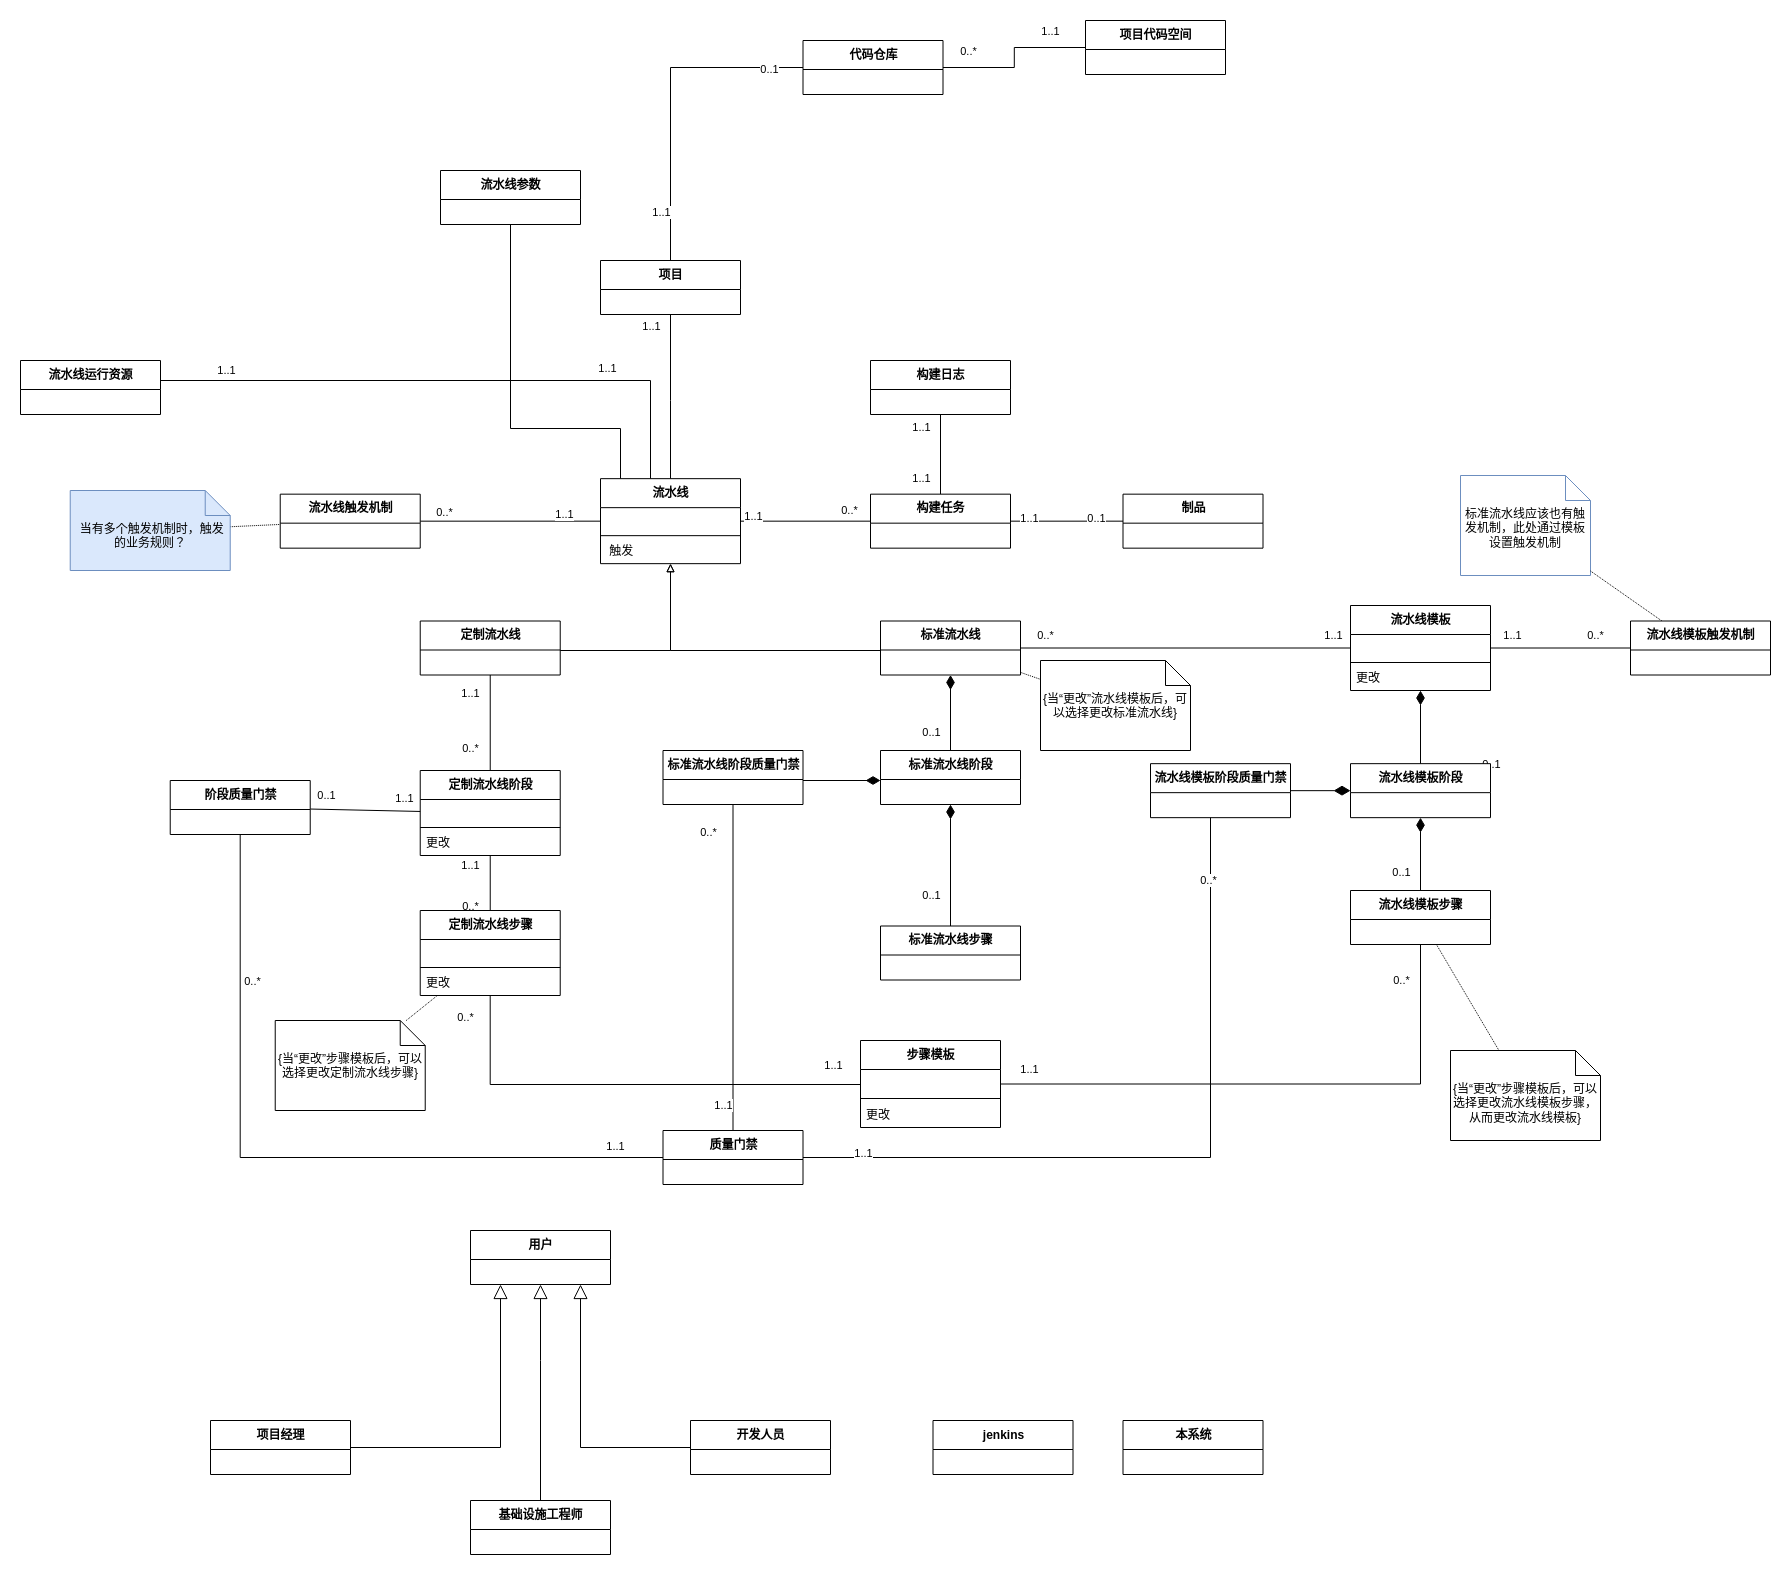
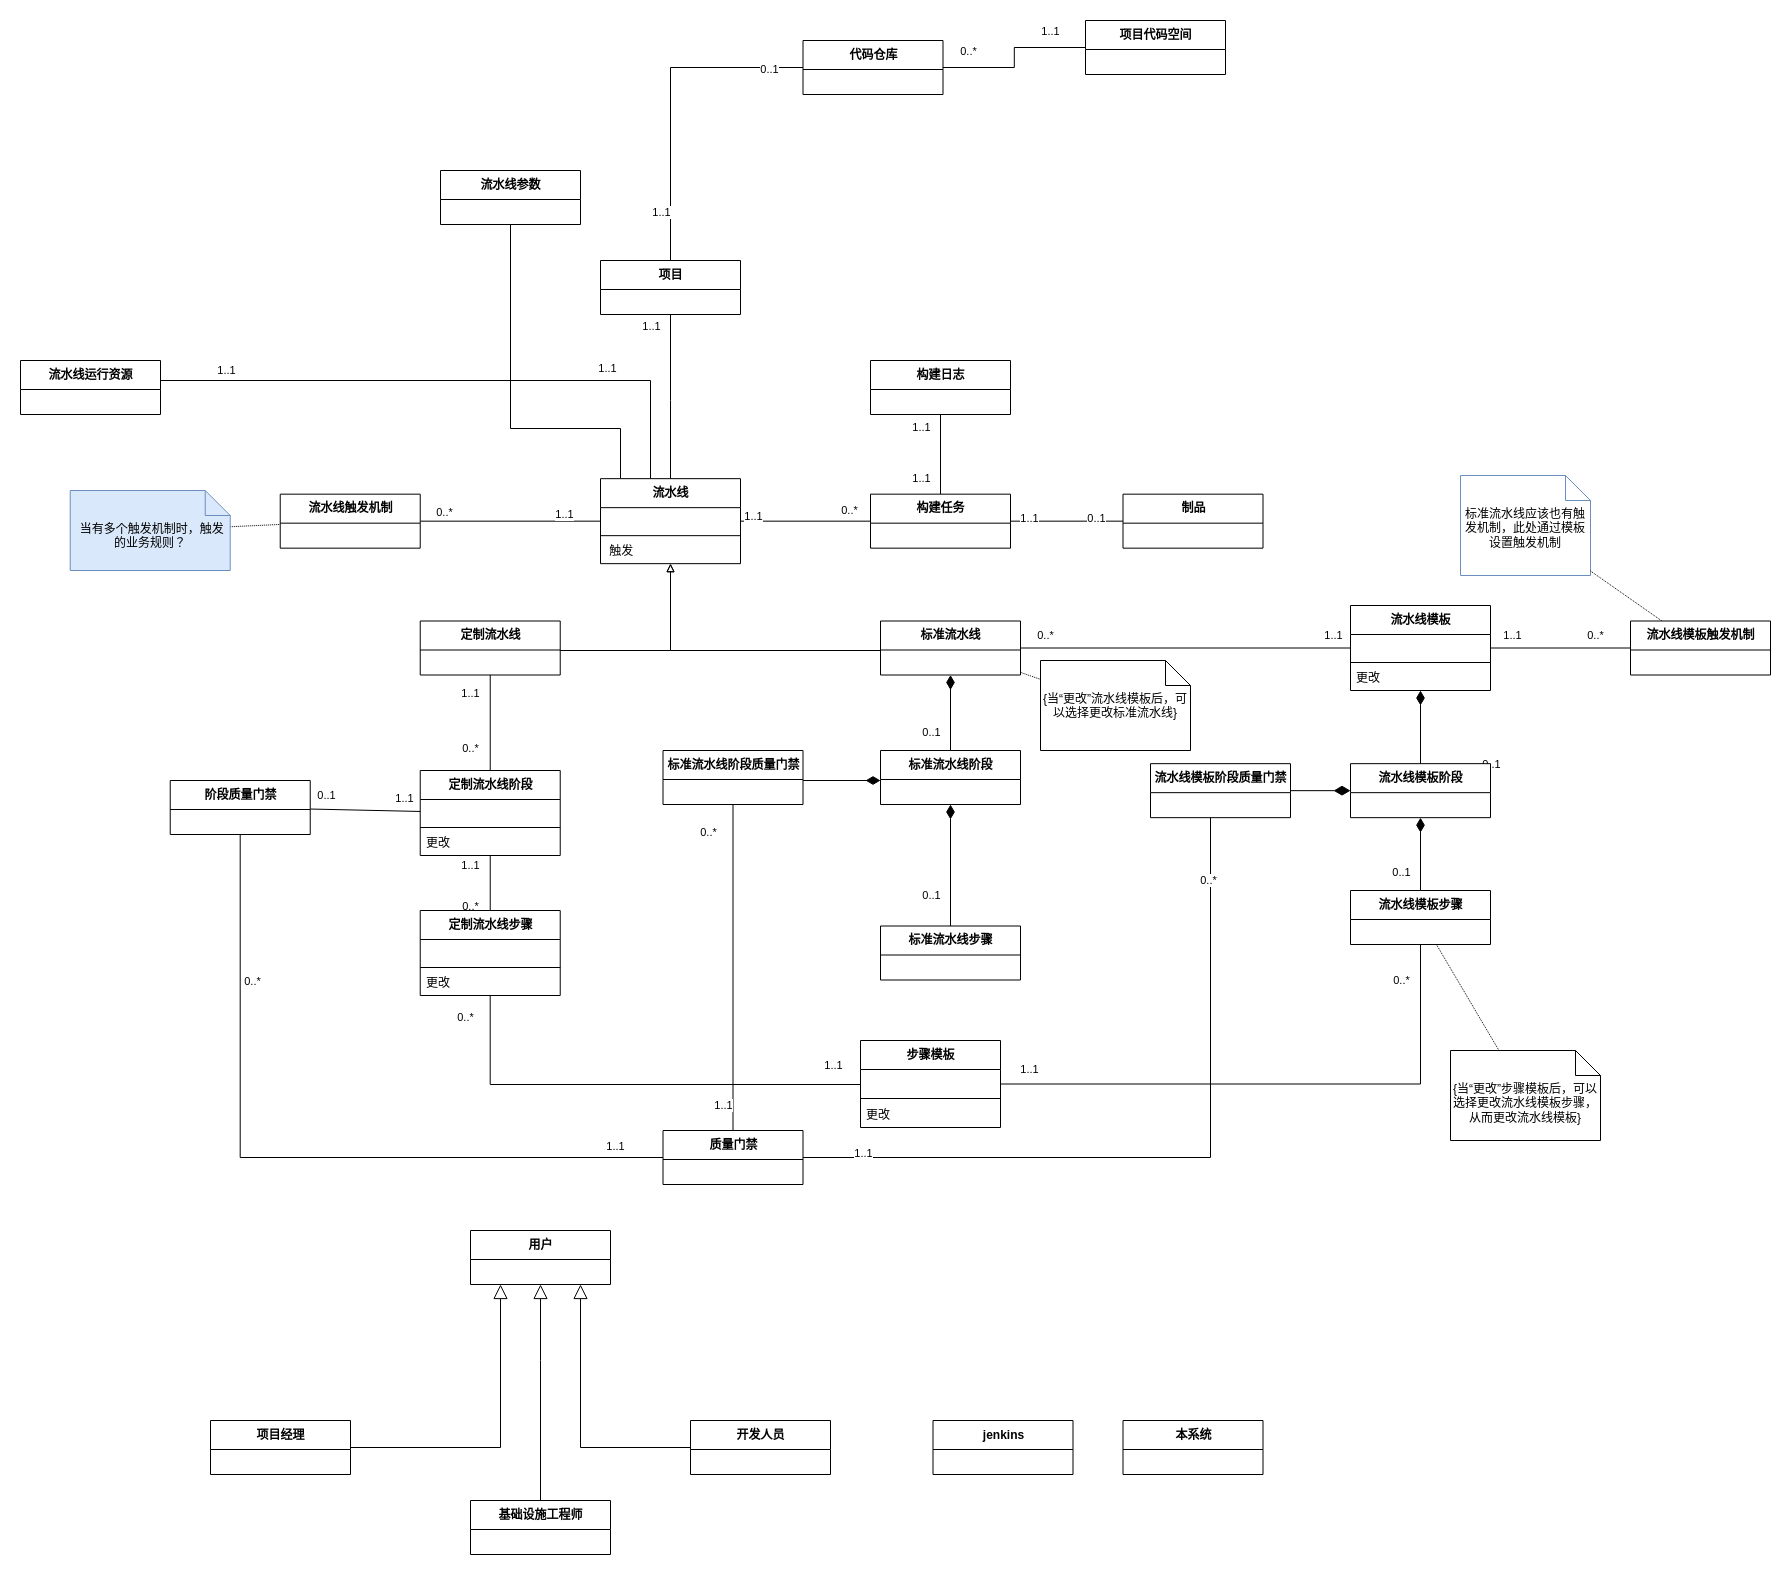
- <mxCell id="95" style="edgeStyle=none;rounded=0;orthogonalLoop=1;jettySize=auto;html=1;endArrow=none;endFill=0;dashed=1;dashPattern=1 1;" parent="1" source="96" target="22" edge="1"><mxGeometry relative="1" as="geometry" /></mxCell>
- <mxCell id="96" value="{当“更改”步骤模板后，可以选择更改定制流水线步骤}" style="shape=note2;boundedLbl=1;whiteSpace=wrap;html=1;size=25;verticalAlign=top;align=center;" parent="1" vertex="1"><mxGeometry x="274.73" y="1020" width="150" height="90" as="geometry" /></mxCell>
